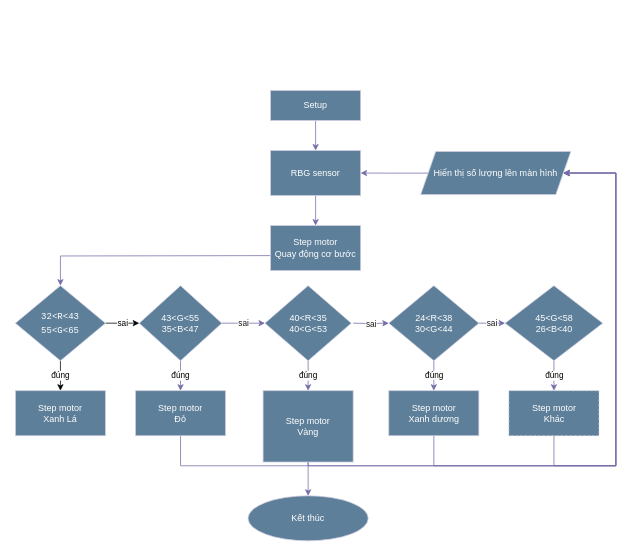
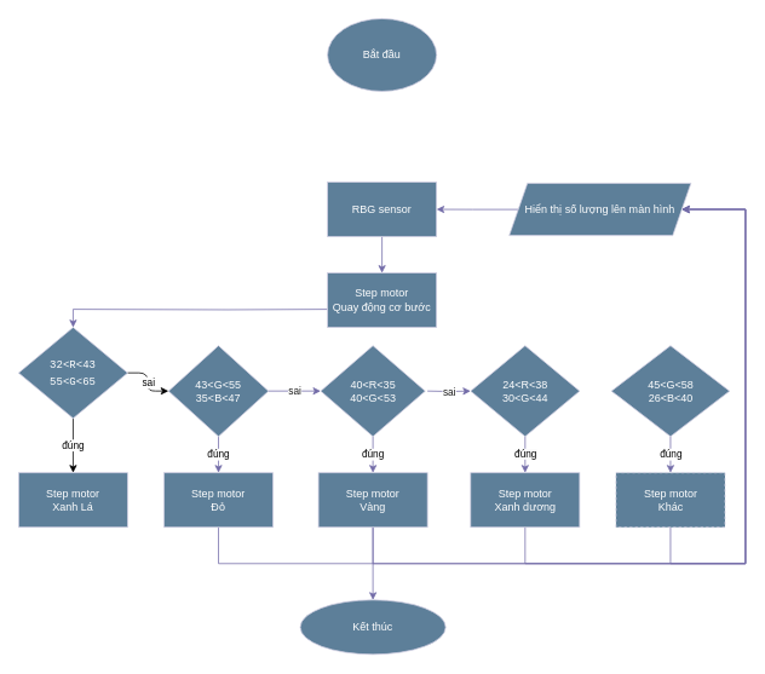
+ <mxCell id="33" value="Bắt đầu" style="ellipse;whiteSpace=wrap;html=1;strokeColor=#D0CEE2;fontColor=#FFFFFF;fillColor=#5D7F99;rounded=0;" vertex="1" parent="1"><mxGeometry x="360" y="20" width="120" height="80" as="geometry" /></mxCell>
- <mxCell id="3" value="Setup" style="rounded=0;whiteSpace=wrap;html=1;fontSize=12;glass=0;strokeWidth=1;shadow=0;labelBackgroundColor=none;fillColor=#5D7F99;strokeColor=#D0CEE2;fontColor=#FFFFFF;" parent="1" vertex="1"><mxGeometry x="360" width="120" height="40" as="geometry" y="120" /></mxCell>
- <mxCell id="2" value="" style="edgeStyle=orthogonalEdgeStyle;rounded=0;orthogonalLoop=1;jettySize=auto;html=1;strokeColor=#736CA8;fontColor=#1A1A1A;" edge="1" parent="1" source="3" target="5"><mxGeometry relative="1" as="geometry" /></mxCell>
- <mxCell id="8" value="&lt;div style=&quot;font-family: Menlo, Monaco, &amp;quot;Courier New&amp;quot;, monospace; font-weight: normal; font-size: 12px; line-height: 18px;&quot;&gt;&lt;div style=&quot;font-size: 12px;&quot;&gt;32&amp;lt;R&amp;lt;43&lt;/div&gt;&lt;div style=&quot;font-size: 12px;&quot;&gt;55&amp;lt;G&amp;lt;65&lt;/div&gt;&lt;/div&gt;" style="rhombus;whiteSpace=wrap;html=1;rounded=0;fontSize=12;labelBackgroundColor=none;fontColor=#FFFFFF;fillColor=#5D7F99;strokeColor=#D0CEE2;" parent="1" vertex="1"><mxGeometry y="380" width="120" height="100" as="geometry" x="20" /></mxCell>
+ <mxCell id="8" value="&lt;div style=&quot;font-family: Menlo, Monaco, &amp;quot;Courier New&amp;quot;, monospace; font-weight: normal; font-size: 12px; line-height: 18px;&quot;&gt;&lt;div style=&quot;font-size: 12px;&quot;&gt;32&amp;lt;R&amp;lt;43&lt;/div&gt;&lt;div style=&quot;font-size: 12px;&quot;&gt;55&amp;lt;G&amp;lt;65&lt;/div&gt;&lt;/div&gt;" style="rhombus;whiteSpace=wrap;html=1;rounded=0;fontSize=12;labelBackgroundColor=none;fontColor=#FFFFFF;fillColor=#5D7F99;strokeColor=#D0CEE2;" parent="1" vertex="1"><mxGeometry x="20" y="360" width="120" height="100" as="geometry" /></mxCell>
- <mxCell id="15" value="sai" style="edgeStyle=orthogonalEdgeStyle;rounded=0;orthogonalLoop=1;jettySize=auto;html=1;strokeColor=#736CA8;fontColor=#1A1A1A;" edge="1" parent="1" source="16" target="13"><mxGeometry relative="1" as="geometry" /></mxCell>
- <mxCell id="25" value="&lt;span style=&quot;font-family: Helvetica; font-size: 12px; font-style: normal; font-variant-ligatures: normal; font-variant-caps: normal; font-weight: 400; letter-spacing: normal; orphans: 2; text-align: center; text-indent: 0px; text-transform: none; widows: 2; word-spacing: 0px; -webkit-text-stroke-width: 0px; text-decoration-thickness: initial; text-decoration-style: initial; text-decoration-color: initial; float: none; display: inline !important;&quot;&gt;Step motor&lt;br&gt;Vàng&lt;br&gt;&lt;/span&gt;" style="whiteSpace=wrap;html=1;rounded=0;labelBackgroundColor=none;fillColor=#5D7F99;strokeColor=#D0CEE2;fontColor=#FFFFFF;" parent="1" vertex="1"><mxGeometry x="350" y="520" width="120" height="95" as="geometry" /></mxCell>
+ <mxCell id="25" value="&lt;span style=&quot;font-family: Helvetica; font-size: 12px; font-style: normal; font-variant-ligatures: normal; font-variant-caps: normal; font-weight: 400; letter-spacing: normal; orphans: 2; text-align: center; text-indent: 0px; text-transform: none; widows: 2; word-spacing: 0px; -webkit-text-stroke-width: 0px; text-decoration-thickness: initial; text-decoration-style: initial; text-decoration-color: initial; float: none; display: inline !important;&quot;&gt;Step motor&lt;br&gt;Vàng&lt;br&gt;&lt;/span&gt;" style="whiteSpace=wrap;html=1;rounded=0;labelBackgroundColor=none;fillColor=#5D7F99;strokeColor=#D0CEE2;fontColor=#FFFFFF;" parent="1" vertex="1"><mxGeometry x="350" y="520" width="120" height="60" as="geometry" /></mxCell>
